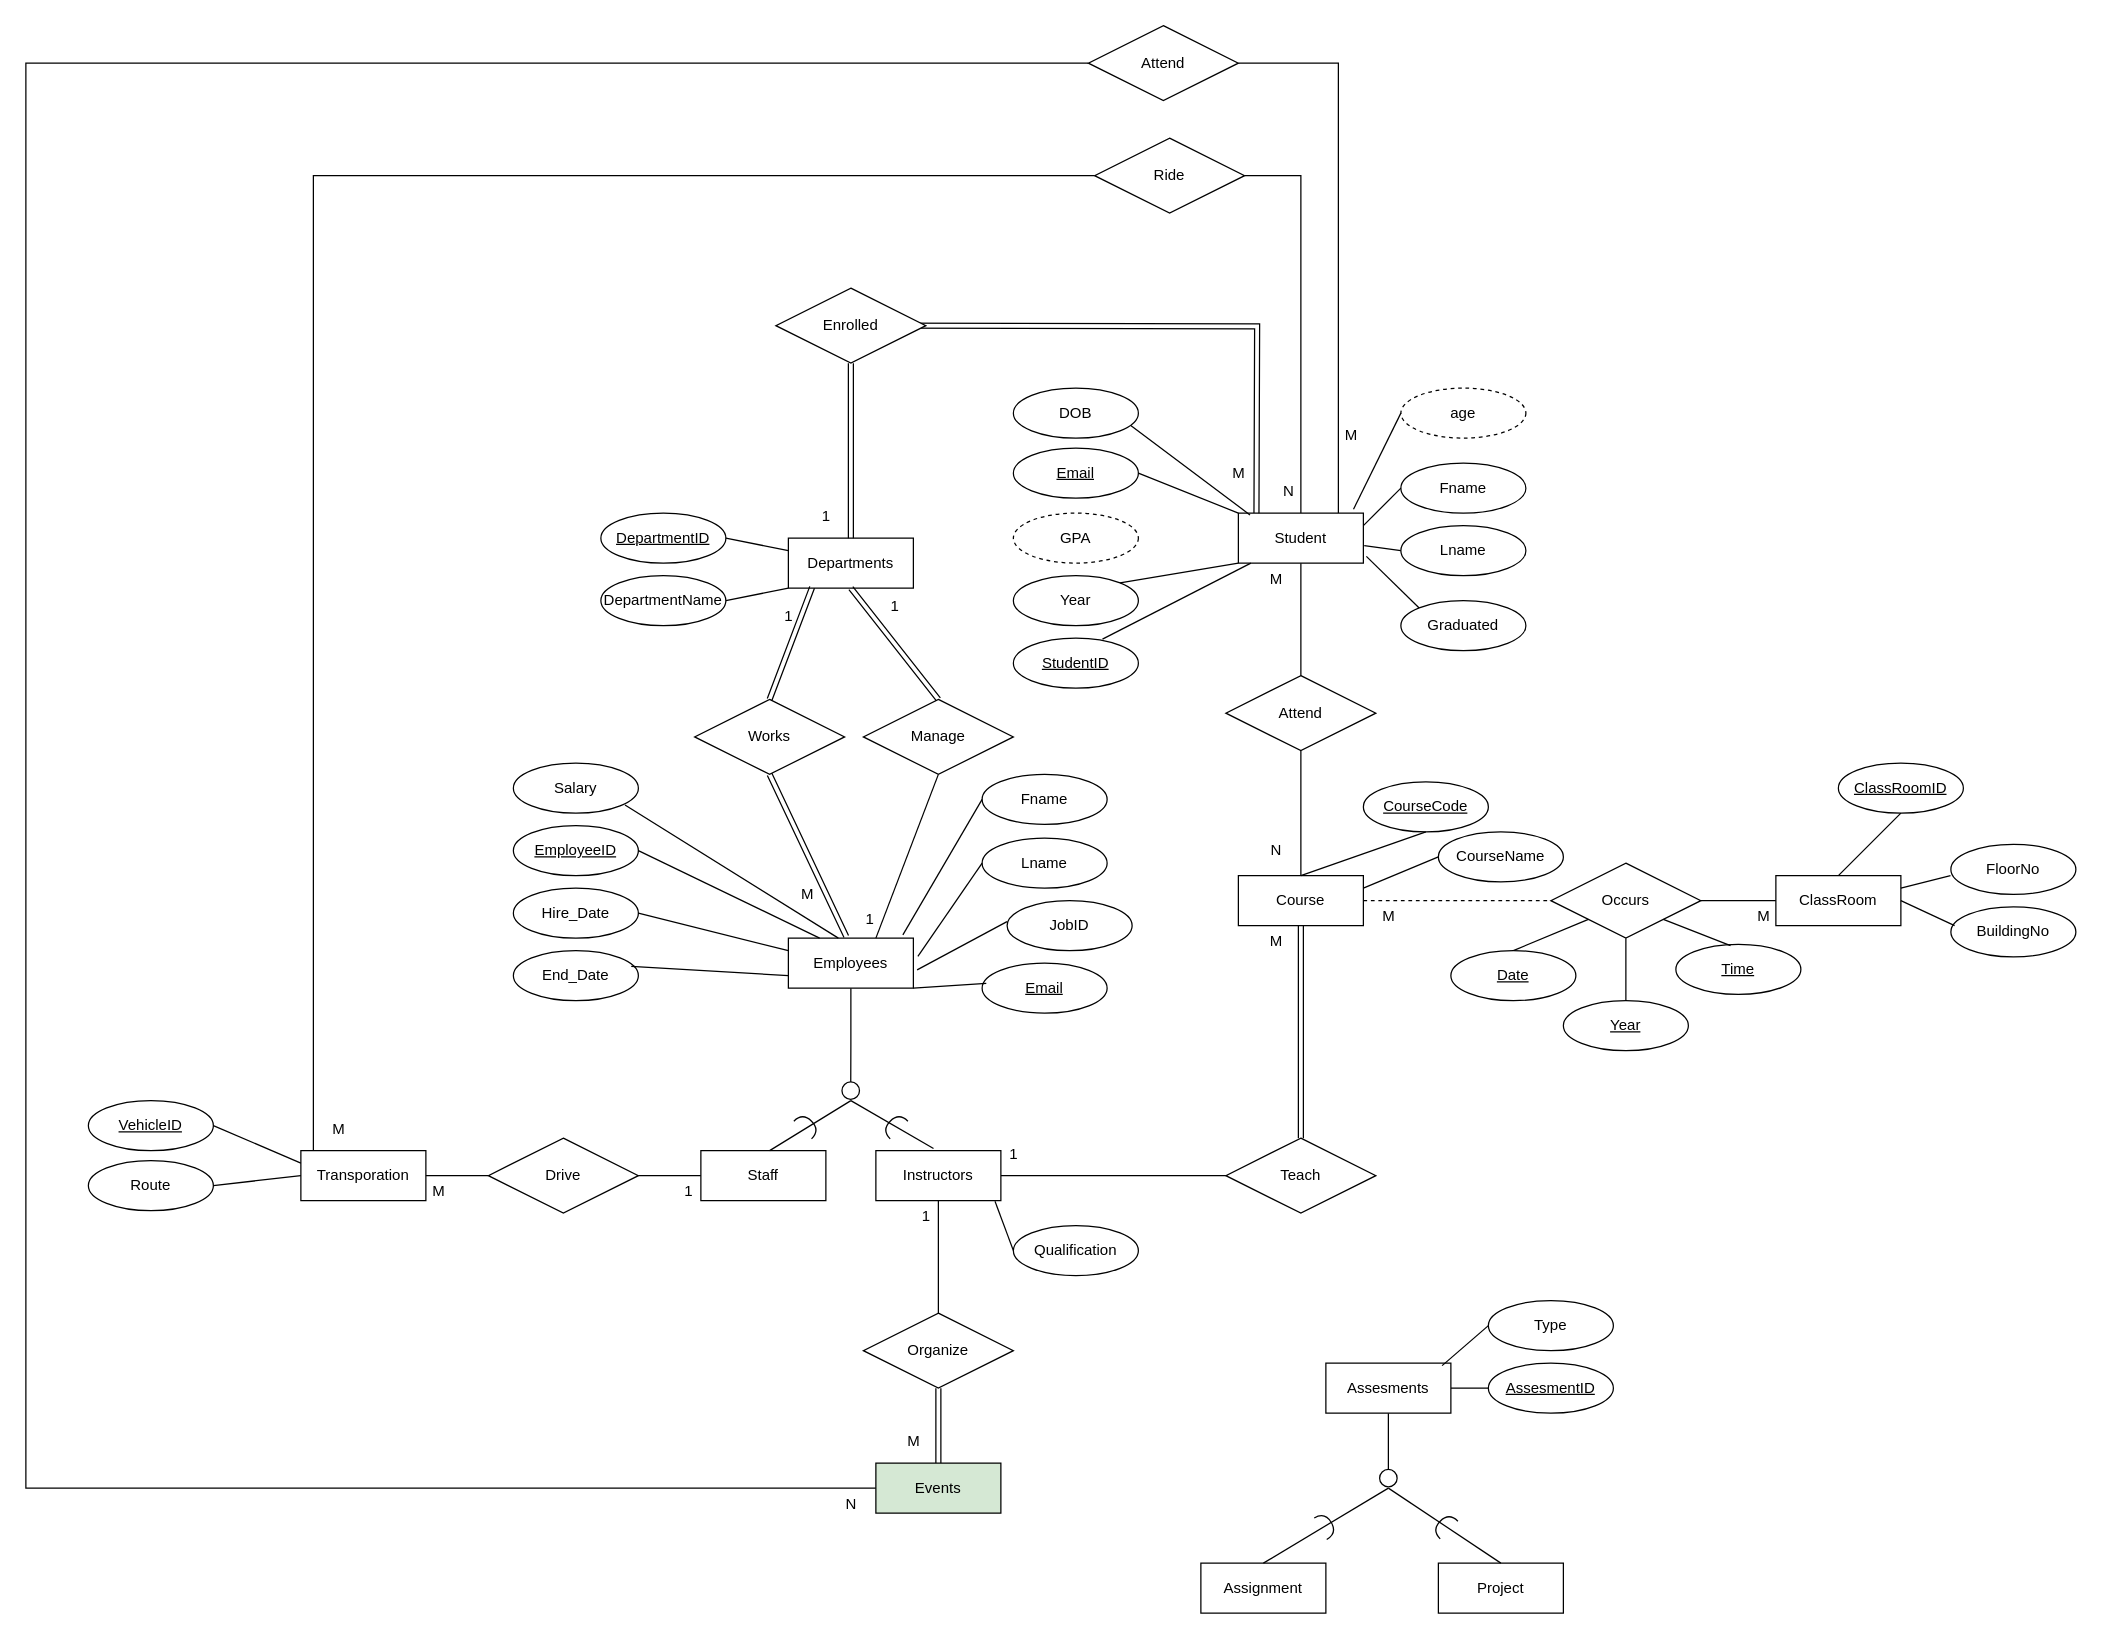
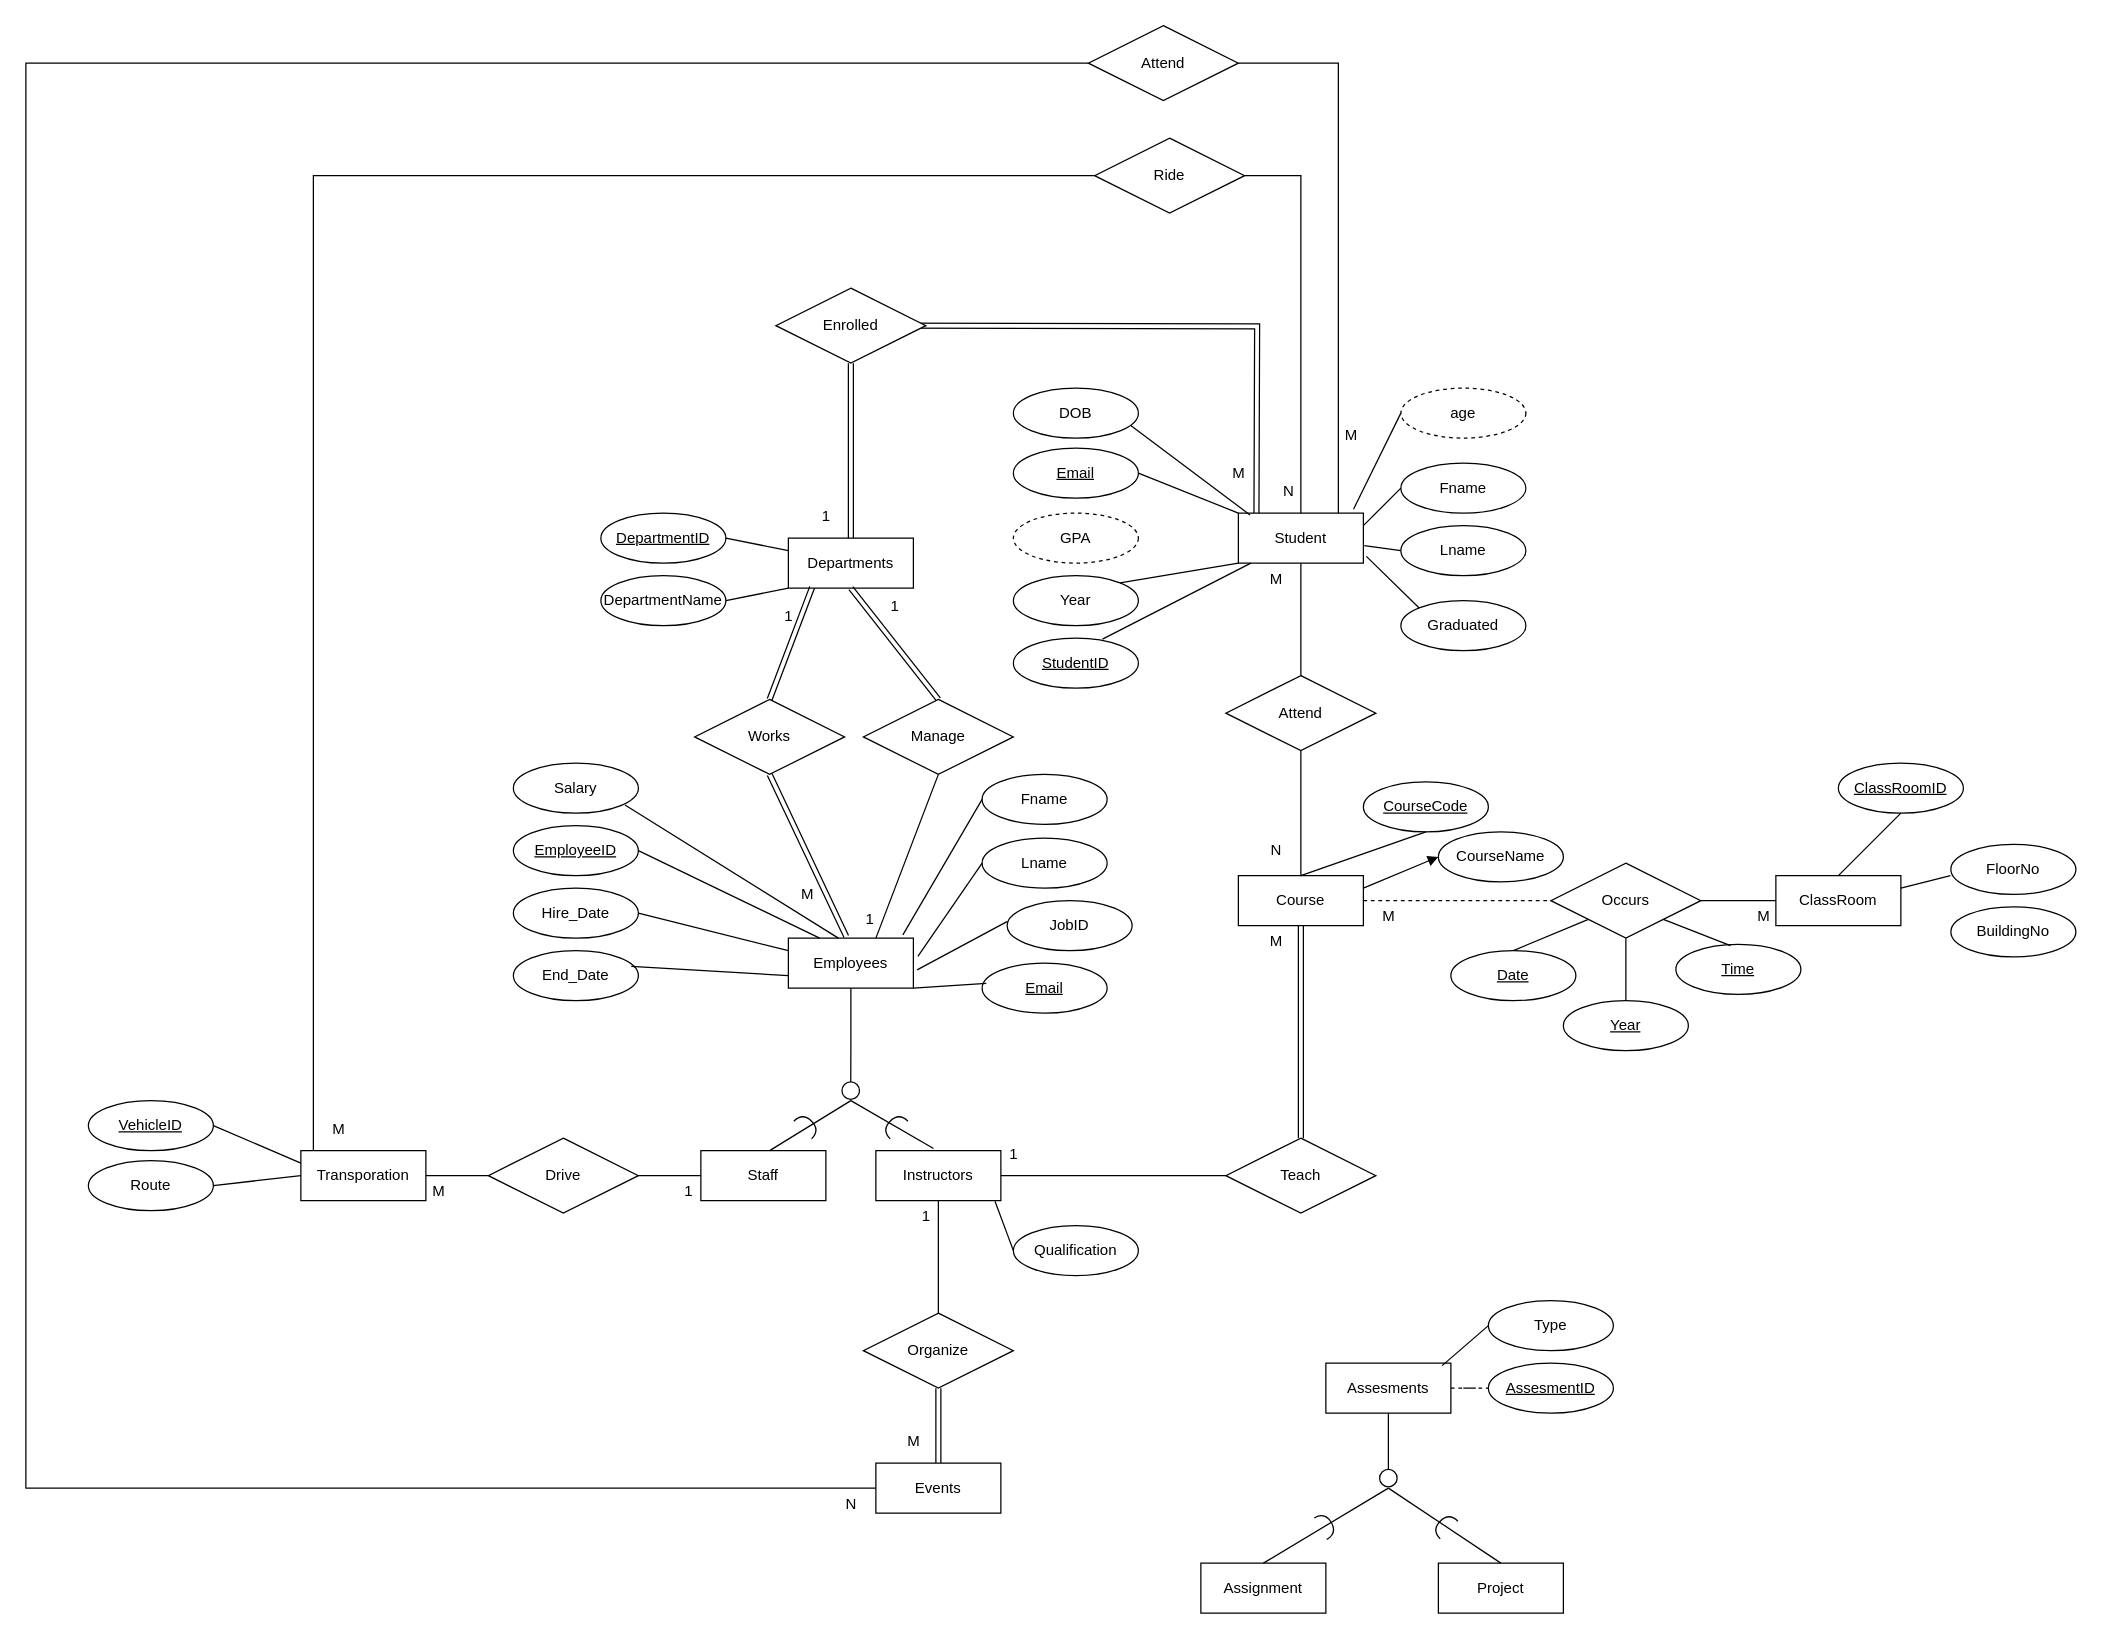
- <mxCell id="83" value="" style="endArrow=none;html=1;rounded=0;exitX=1;exitY=0.25;exitDx=0;exitDy=0;entryX=0;entryY=0.5;entryDx=0;entryDy=0;" edge="1" parent="1" source="19" target="69"><mxGeometry relative="1" as="geometry"><mxPoint x="1110" y="720" as="sourcePoint" /><mxPoint x="1270" y="720" as="targetPoint" /></mxGeometry></mxCell>
+ <mxCell id="83" value="" style="endArrow=block;html=1;rounded=0;exitX=1;exitY=0.25;exitDx=0;exitDy=0;entryX=0;entryY=0.5;entryDx=0;entryDy=0;" edge="1" parent="1" source="19" target="69"><mxGeometry relative="1" as="geometry"><mxPoint x="1110" y="720" as="sourcePoint" /><mxPoint x="1270" y="720" as="targetPoint" /></mxGeometry></mxCell>
- <mxCell id="112" value="" style="endArrow=none;html=1;rounded=0;exitX=1;exitY=0.5;exitDx=0;exitDy=0;entryX=0.03;entryY=0.375;entryDx=0;entryDy=0;entryPerimeter=0;" edge="1" parent="1" source="13" target="110"><mxGeometry relative="1" as="geometry"><mxPoint x="1540" y="720" as="sourcePoint" /><mxPoint x="1700" y="720" as="targetPoint" /></mxGeometry></mxCell>
- <mxCell id="4" style="edgeStyle=orthogonalEdgeStyle;rounded=0;orthogonalLoop=1;jettySize=auto;html=1;entryX=0;entryY=0.5;entryDx=0;entryDy=0;endArrow=none;endFill=0;" edge="1" parent="1" source="6" target="95"><mxGeometry relative="1" as="geometry" /></mxCell>
+ <mxCell id="4" style="edgeStyle=orthogonalEdgeStyle;rounded=0;orthogonalLoop=1;jettySize=auto;html=1;entryX=0;entryY=0.5;entryDx=0;entryDy=0;endArrow=none;endFill=0;dashed=1;" edge="1" parent="1" source="6" target="95"><mxGeometry relative="1" as="geometry" /></mxCell>
- <mxCell id="16" value="Events" style="whiteSpace=wrap;html=1;align=center;fillColor=#d5e8d4;" vertex="1" parent="1"><mxGeometry x="700" y="1170" width="100" height="40" as="geometry" /></mxCell>
+ <mxCell id="16" value="Events" style="whiteSpace=wrap;html=1;align=center;" vertex="1" parent="1"><mxGeometry x="700" y="1170" width="100" height="40" as="geometry" /></mxCell>
